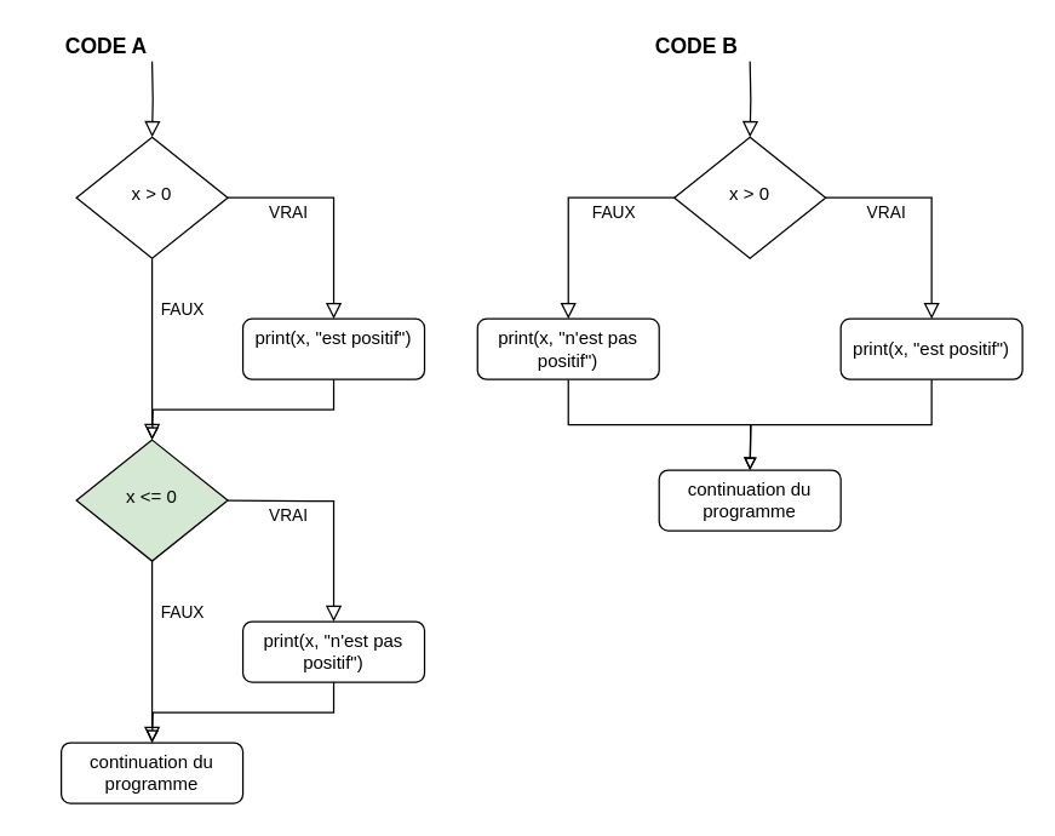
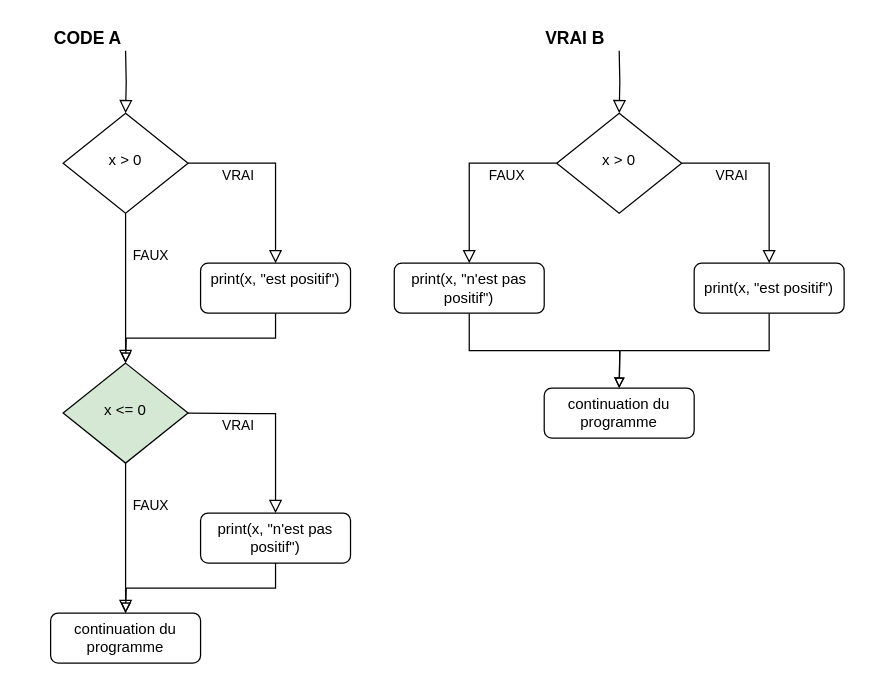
- <mxCell id="24" value="&lt;font style=&quot;font-size: 14px&quot;&gt;&lt;b&gt;CODE B&lt;/b&gt;&lt;/font&gt;" style="text;html=1;strokeColor=none;fillColor=none;align=center;verticalAlign=middle;whiteSpace=wrap;rounded=0;" vertex="1" parent="1"><mxGeometry x="410" y="20" width="100" height="20" as="geometry" /></mxCell>
+ <mxCell id="24" value="&lt;font style=&quot;font-size: 14px&quot;&gt;&lt;b&gt;VRAI B&lt;/b&gt;&lt;/font&gt;" style="text;html=1;strokeColor=none;fillColor=none;align=center;verticalAlign=middle;whiteSpace=wrap;rounded=0;" vertex="1" parent="1"><mxGeometry x="410" y="20" width="100" height="20" as="geometry" /></mxCell>
